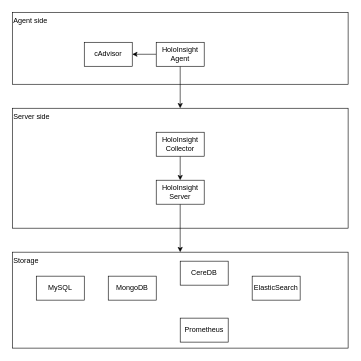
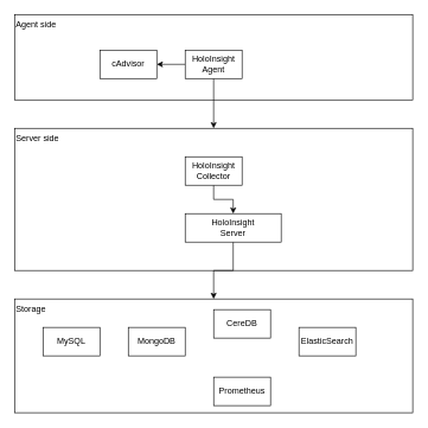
- <mxCell id="10" value="&lt;span style=&quot;&quot;&gt;HoloInsight&lt;br&gt;Server&lt;br&gt;&lt;/span&gt;" style="rounded=0;whiteSpace=wrap;html=1;" vertex="1" parent="1"><mxGeometry x="260" y="300" width="80" height="40" as="geometry" /></mxCell>
+ <mxCell id="10" value="&lt;span style=&quot;&quot;&gt;HoloInsight&lt;br&gt;Server&lt;br&gt;&lt;/span&gt;" style="rounded=0;whiteSpace=wrap;html=1;" vertex="1" parent="1"><mxGeometry x="260" y="300" width="135" height="40" as="geometry" /></mxCell>
